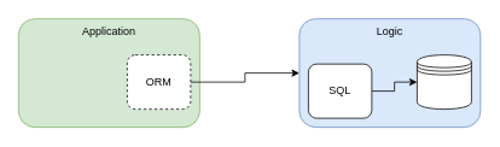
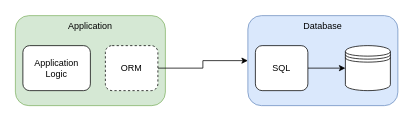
- <mxCell id="2" value="Logic" style="rounded=1;whiteSpace=wrap;html=1;verticalAlign=top;fillColor=#dae8fc;strokeColor=#6c8ebf;" vertex="1" parent="1"><mxGeometry x="330" y="20" width="200" height="120" as="geometry" /></mxCell>
+ <mxCell id="2" value="Database" style="rounded=1;whiteSpace=wrap;html=1;verticalAlign=top;fillColor=#dae8fc;strokeColor=#6c8ebf;" vertex="1" parent="1"><mxGeometry x="330" y="20" width="200" height="120" as="geometry" /></mxCell>
+ <mxCell id="9" value="Application Logic" style="rounded=1;whiteSpace=wrap;html=1;" vertex="1" parent="1"><mxGeometry x="30" y="60" width="90" height="60" as="geometry" /></mxCell>
- <mxCell id="7" value="SQL" style="rounded=1;whiteSpace=wrap;html=1;" vertex="1" parent="1"><mxGeometry x="340" y="70" width="70" height="60" as="geometry" /></mxCell>
+ <mxCell id="7" value="SQL" style="rounded=1;whiteSpace=wrap;html=1;" vertex="1" parent="1"><mxGeometry x="340" y="60" width="70" height="60" as="geometry" /></mxCell>
